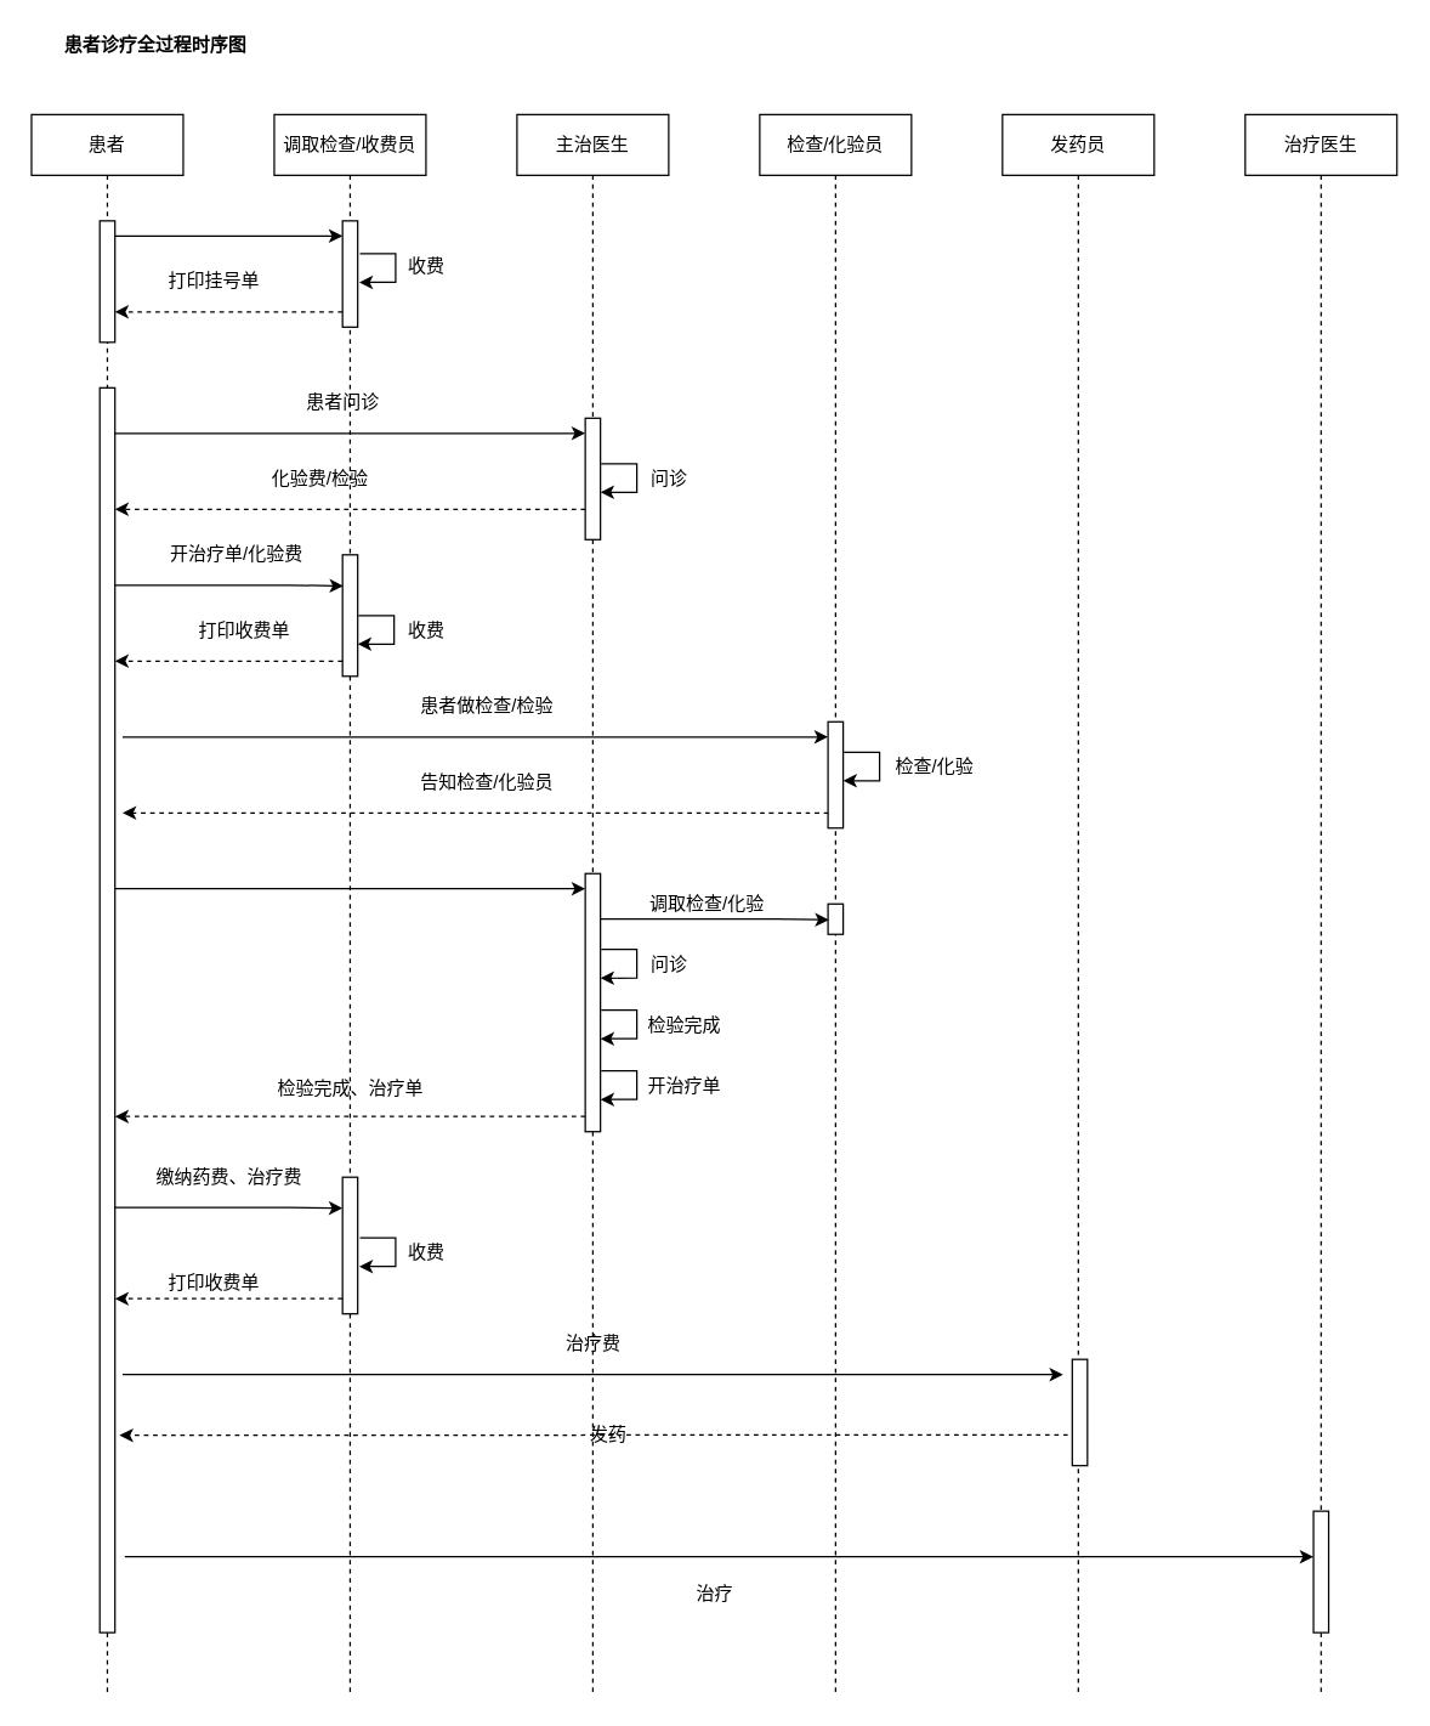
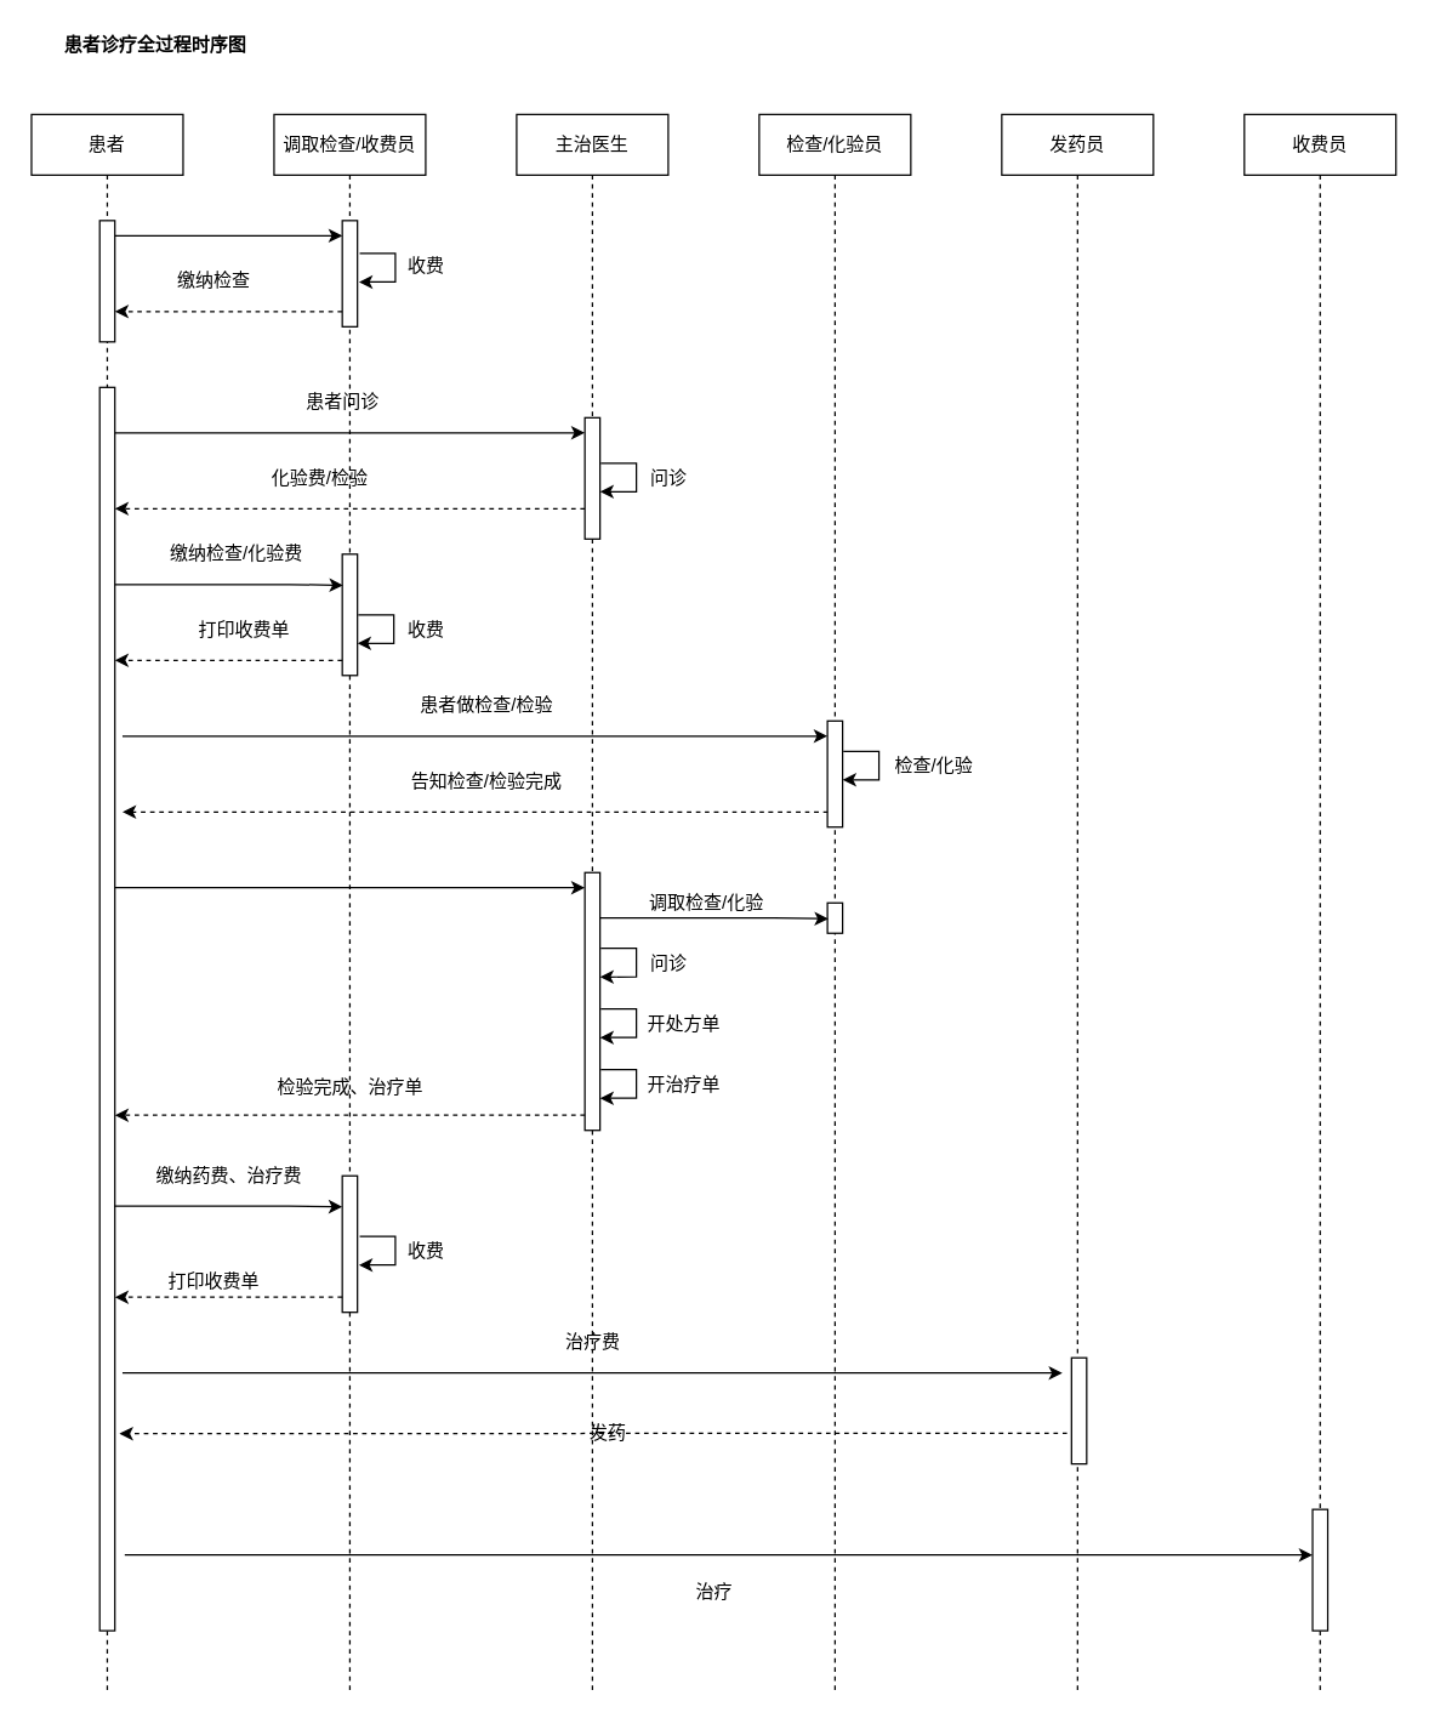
- <mxCell id="63" value="治疗医生" style="shape=umlLifeline;perimeter=lifelinePerimeter;whiteSpace=wrap;html=1;container=1;collapsible=0;recursiveResize=0;outlineConnect=0;" vertex="1" parent="1"><mxGeometry x="820" y="75" width="100" height="1040" as="geometry" /></mxCell>
+ <mxCell id="63" value="收费员" style="shape=umlLifeline;perimeter=lifelinePerimeter;whiteSpace=wrap;html=1;container=1;collapsible=0;recursiveResize=0;outlineConnect=0;" vertex="1" parent="1"><mxGeometry x="820" y="75" width="100" height="1040" as="geometry" /></mxCell>
- <mxCell id="18" value="打印挂号单" style="text;html=1;align=center;verticalAlign=middle;resizable=0;points=[];autosize=1;" vertex="1" parent="1"><mxGeometry x="100" y="175" width="80" height="20" as="geometry" /></mxCell>
+ <mxCell id="18" value="缴纳检查" style="text;html=1;align=center;verticalAlign=middle;resizable=0;points=[];autosize=1;" vertex="1" parent="1"><mxGeometry x="100" y="175" width="80" height="20" as="geometry" /></mxCell>
- <mxCell id="25" value="开治疗单/化验费" style="text;html=1;align=center;verticalAlign=middle;resizable=0;points=[];autosize=1;" vertex="1" parent="1"><mxGeometry x="105" y="355" width="100" height="20" as="geometry" /></mxCell>
+ <mxCell id="25" value="缴纳检查/化验费" style="text;html=1;align=center;verticalAlign=middle;resizable=0;points=[];autosize=1;" vertex="1" parent="1"><mxGeometry x="105" y="355" width="100" height="20" as="geometry" /></mxCell>
- <mxCell id="38" value="告知检查/化验员" style="text;html=1;align=center;verticalAlign=middle;resizable=0;points=[];autosize=1;" vertex="1" parent="1"><mxGeometry x="265" y="505" width="110" height="20" as="geometry" /></mxCell>
+ <mxCell id="38" value="告知检查/检验完成" style="text;html=1;align=center;verticalAlign=middle;resizable=0;points=[];autosize=1;" vertex="1" parent="1"><mxGeometry x="265" y="505" width="110" height="20" as="geometry" /></mxCell>
- <mxCell id="46" value="检验完成" style="text;html=1;align=center;verticalAlign=middle;resizable=0;points=[];autosize=1;" vertex="1" parent="1"><mxGeometry x="420" y="665" width="60" height="20" as="geometry" /></mxCell>
+ <mxCell id="46" value="开处方单" style="text;html=1;align=center;verticalAlign=middle;resizable=0;points=[];autosize=1;" vertex="1" parent="1"><mxGeometry x="420" y="665" width="60" height="20" as="geometry" /></mxCell>
